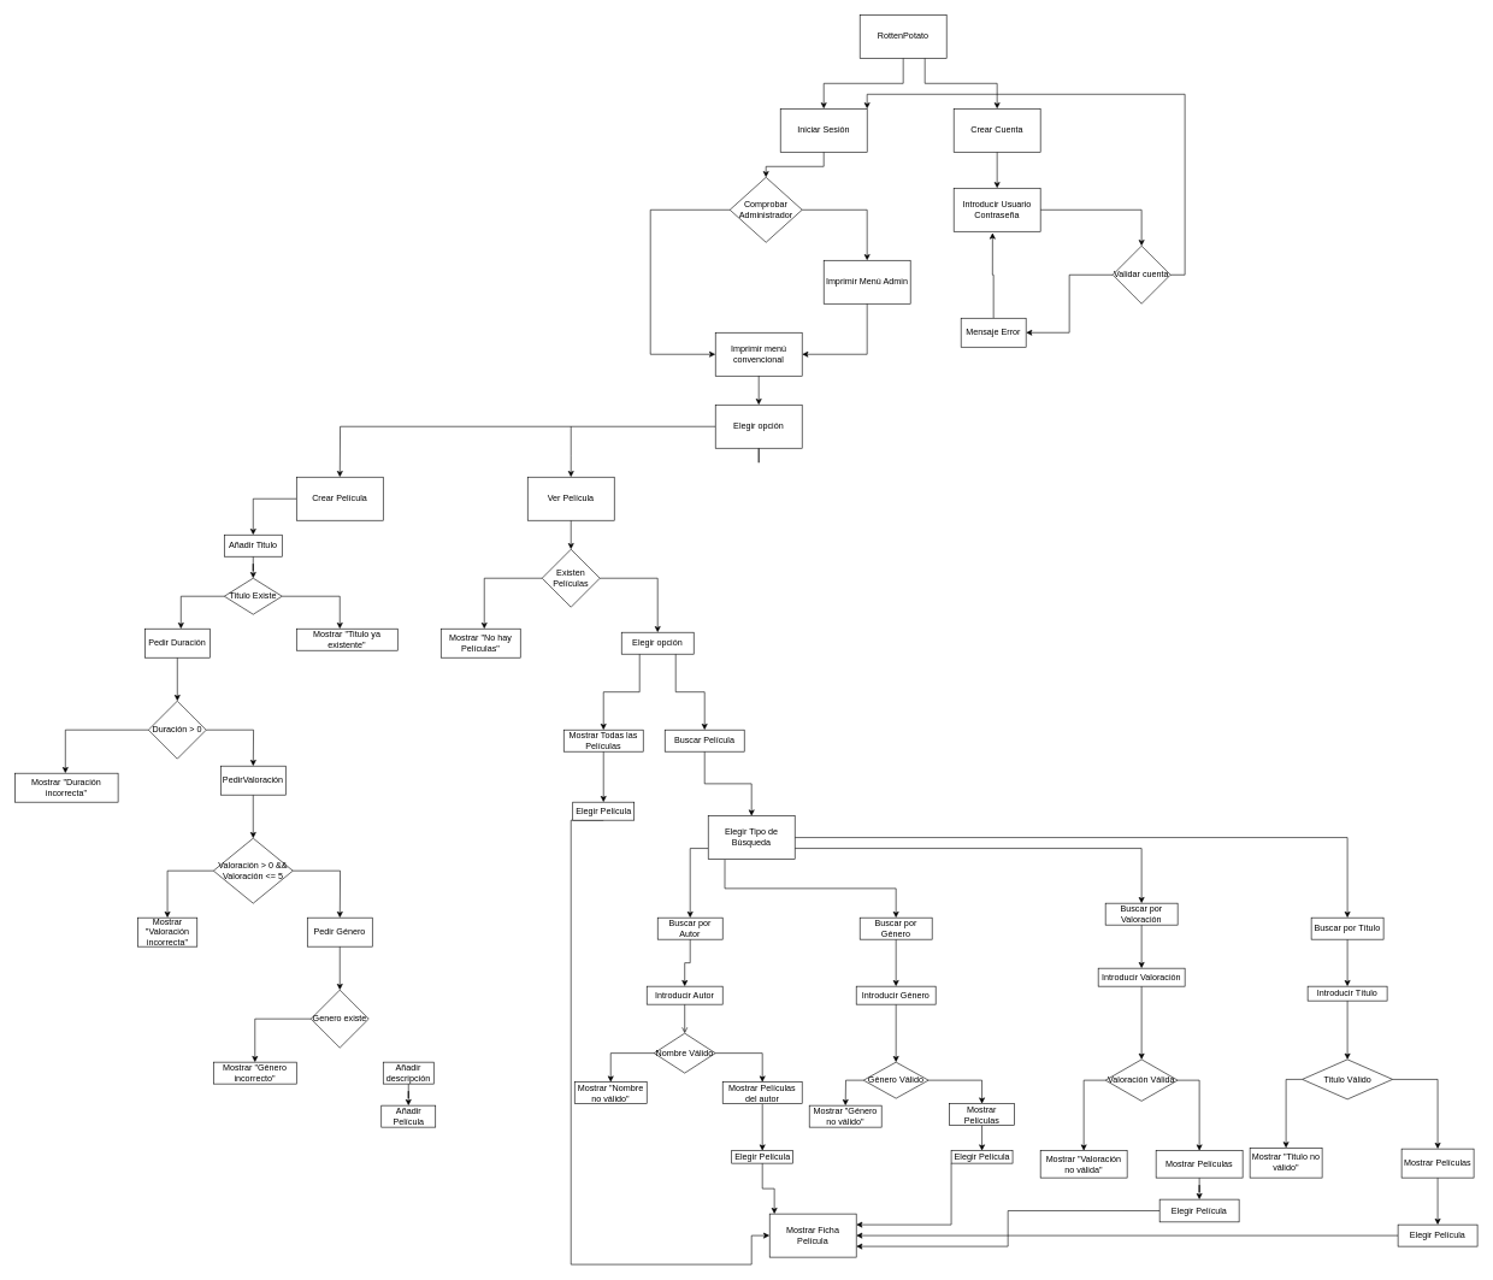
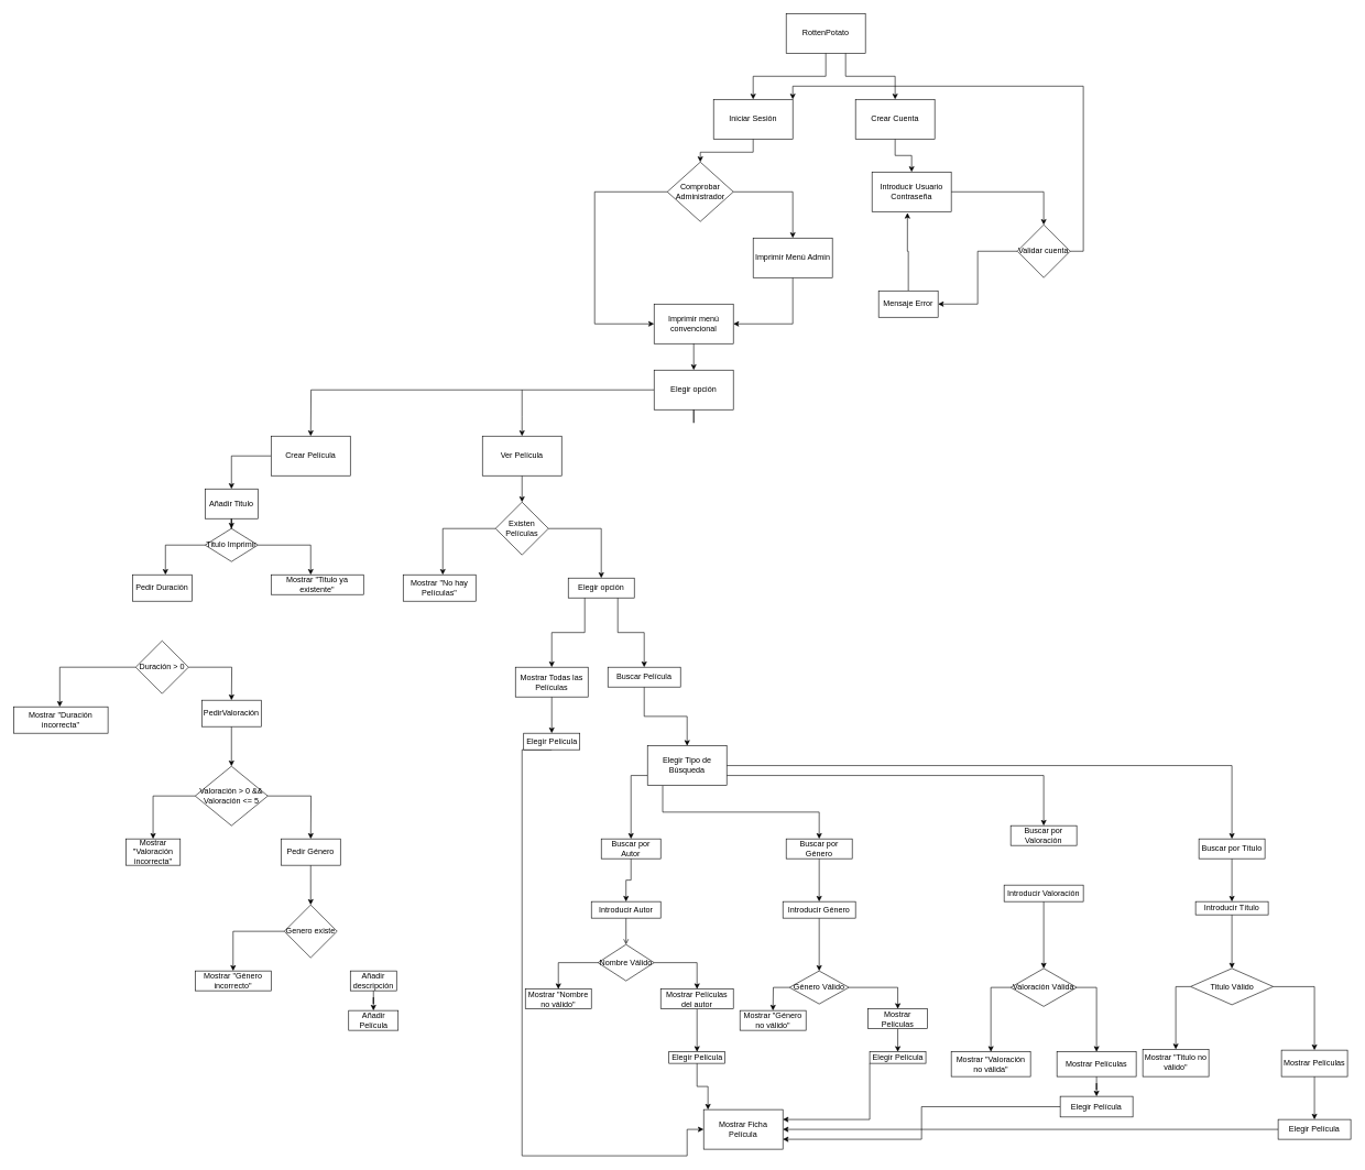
- <mxCell id="8" value="Crear Cuenta" style="rounded=0;whiteSpace=wrap;html=1;" parent="1" vertex="1"><mxGeometry x="1320" y="150" width="120" height="60" as="geometry" /></mxCell>
+ <mxCell id="8" value="Crear Cuenta" style="rounded=0;whiteSpace=wrap;html=1;" parent="1" vertex="1"><mxGeometry x="1295" y="150" width="120" height="60" as="geometry" /></mxCell>
- <mxCell id="29" value="Añadir Titulo" style="rounded=0;whiteSpace=wrap;html=1;" vertex="1" parent="1"><mxGeometry x="310" y="740" width="80" height="30" as="geometry" /></mxCell>
+ <mxCell id="29" value="Añadir Titulo" style="rounded=0;whiteSpace=wrap;html=1;" vertex="1" parent="1"><mxGeometry x="310" y="740" width="80" height="45" as="geometry" /></mxCell>
- <mxCell id="32" value="Titulo Existe" style="rhombus;whiteSpace=wrap;html=1;" vertex="1" parent="1"><mxGeometry x="310" y="800" width="80" height="50" as="geometry" /></mxCell>
+ <mxCell id="32" value="Titulo Imprimir" style="rhombus;whiteSpace=wrap;html=1;" vertex="1" parent="1"><mxGeometry x="310" y="800" width="80" height="50" as="geometry" /></mxCell>
- <mxCell id="33" value="" style="edgeStyle=orthogonalEdgeStyle;rounded=0;orthogonalLoop=1;jettySize=auto;html=1;" edge="1" parent="1" source="34" target="42"><mxGeometry relative="1" as="geometry" /></mxCell>
- <mxCell id="65" value="Mostrar Todas las Películas" style="rounded=0;whiteSpace=wrap;html=1;" vertex="1" parent="1"><mxGeometry x="780" y="1010" width="110" height="30" as="geometry" /></mxCell>
+ <mxCell id="65" value="Mostrar Todas las Películas" style="rounded=0;whiteSpace=wrap;html=1;" vertex="1" parent="1"><mxGeometry x="780" y="1010" width="110" height="45" as="geometry" /></mxCell>
- <mxCell id="80" value="" style="edgeStyle=orthogonalEdgeStyle;rounded=0;orthogonalLoop=1;jettySize=auto;html=1;" edge="1" parent="1" source="81" target="106"><mxGeometry relative="1" as="geometry" /></mxCell>
